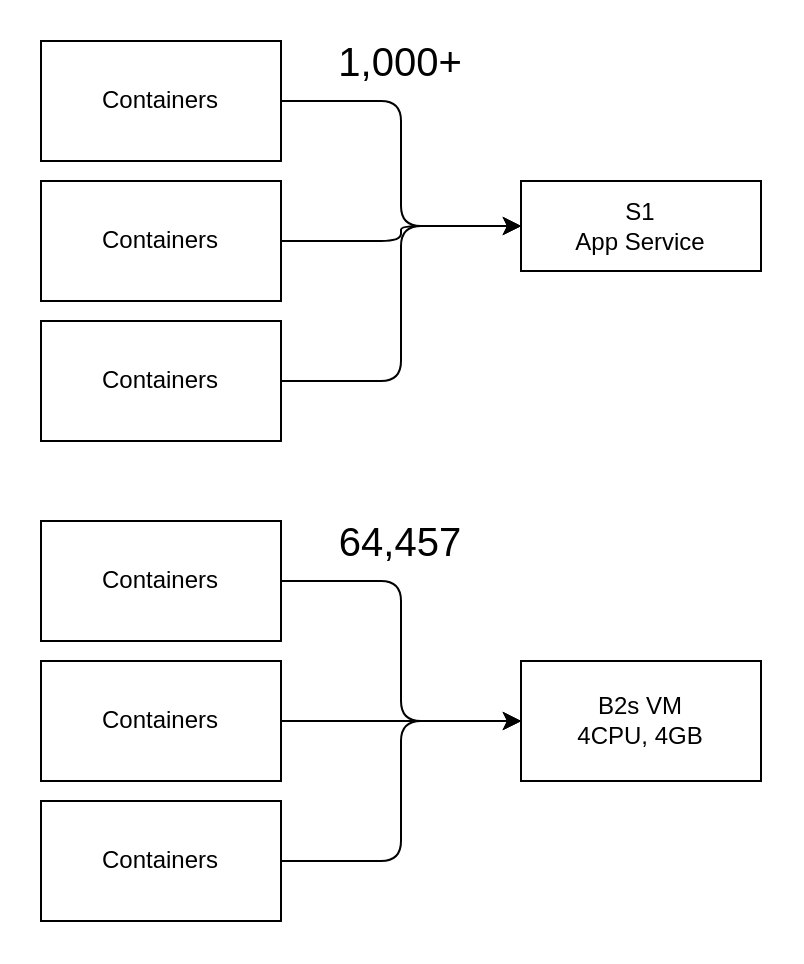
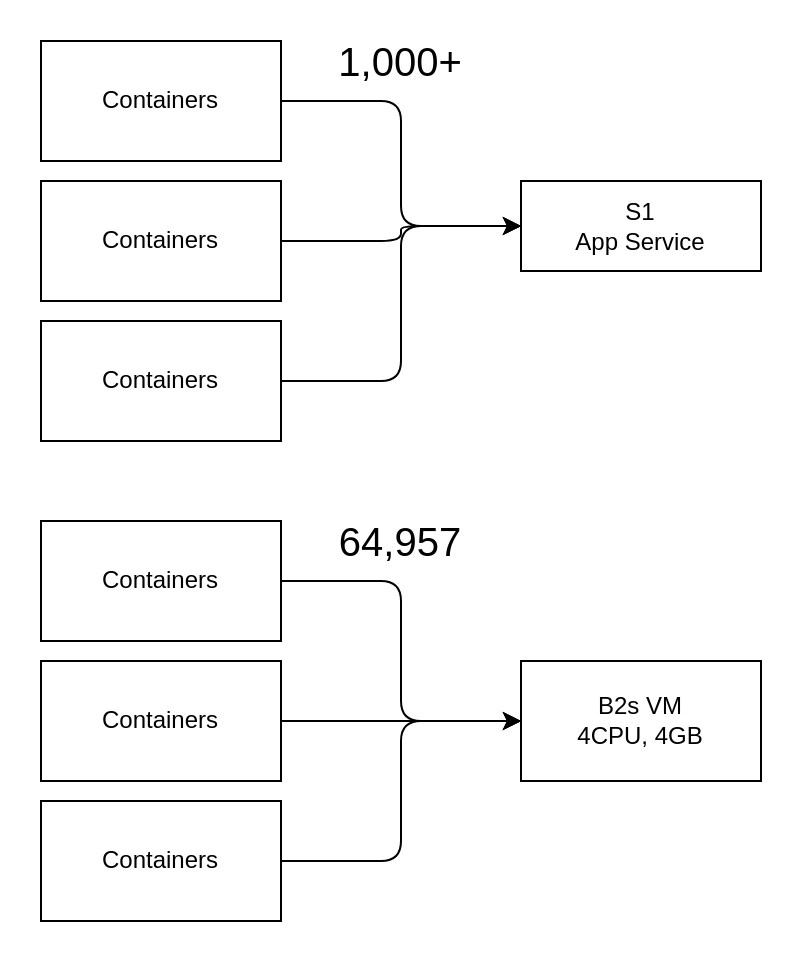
- <mxCell id="12" value="64,457" style="text;html=1;strokeColor=none;fillColor=none;align=center;verticalAlign=middle;whiteSpace=wrap;rounded=0;fontSize=20;" parent="1" vertex="1"><mxGeometry x="180" y="260" width="40" height="20" as="geometry" /></mxCell>
+ <mxCell id="12" value="64,957" style="text;html=1;strokeColor=none;fillColor=none;align=center;verticalAlign=middle;whiteSpace=wrap;rounded=0;fontSize=20;" parent="1" vertex="1"><mxGeometry x="180" y="260" width="40" height="20" as="geometry" /></mxCell>
